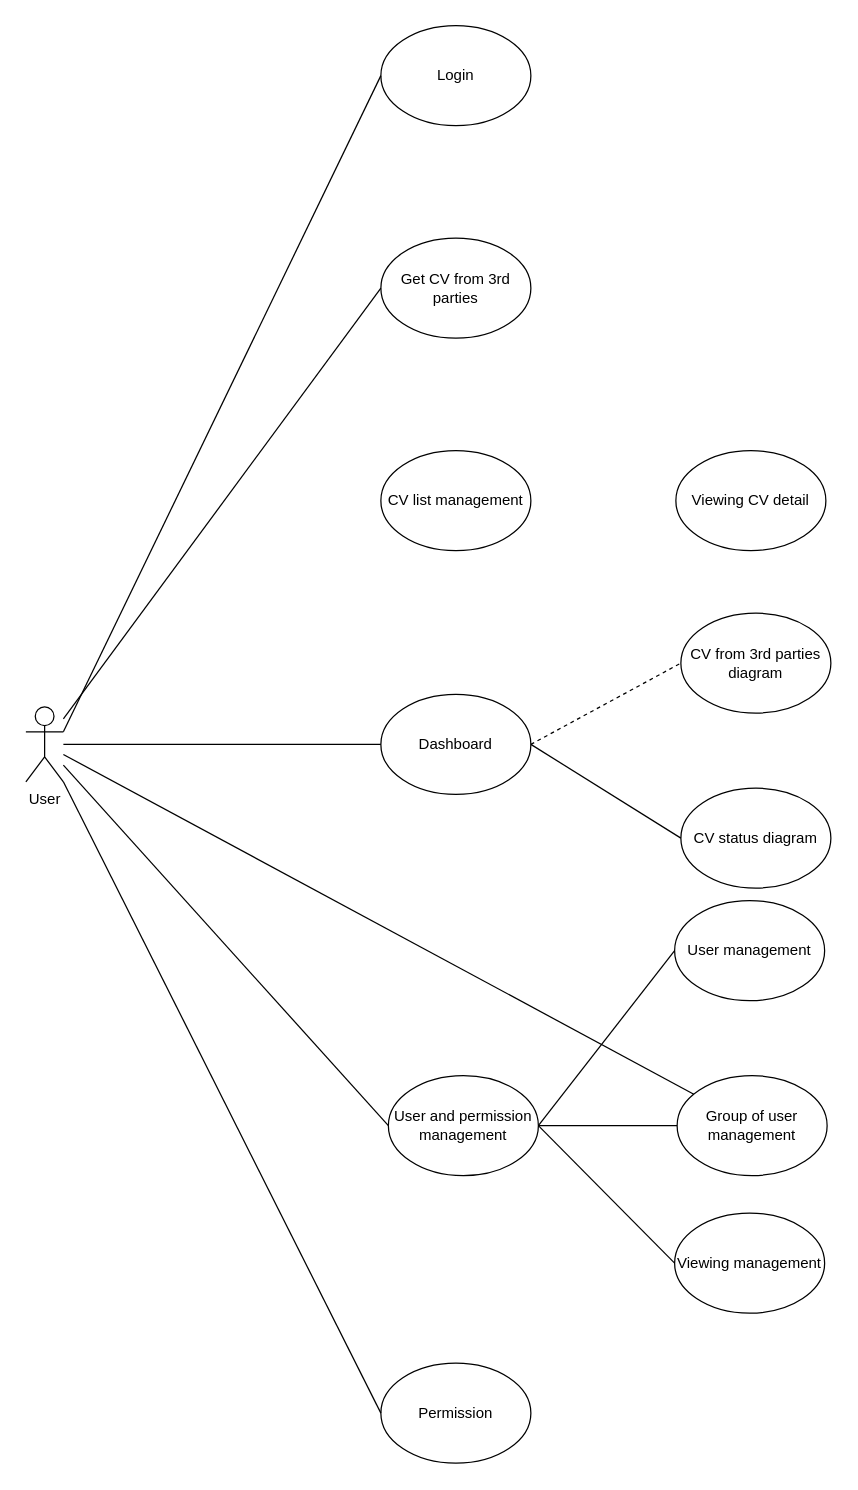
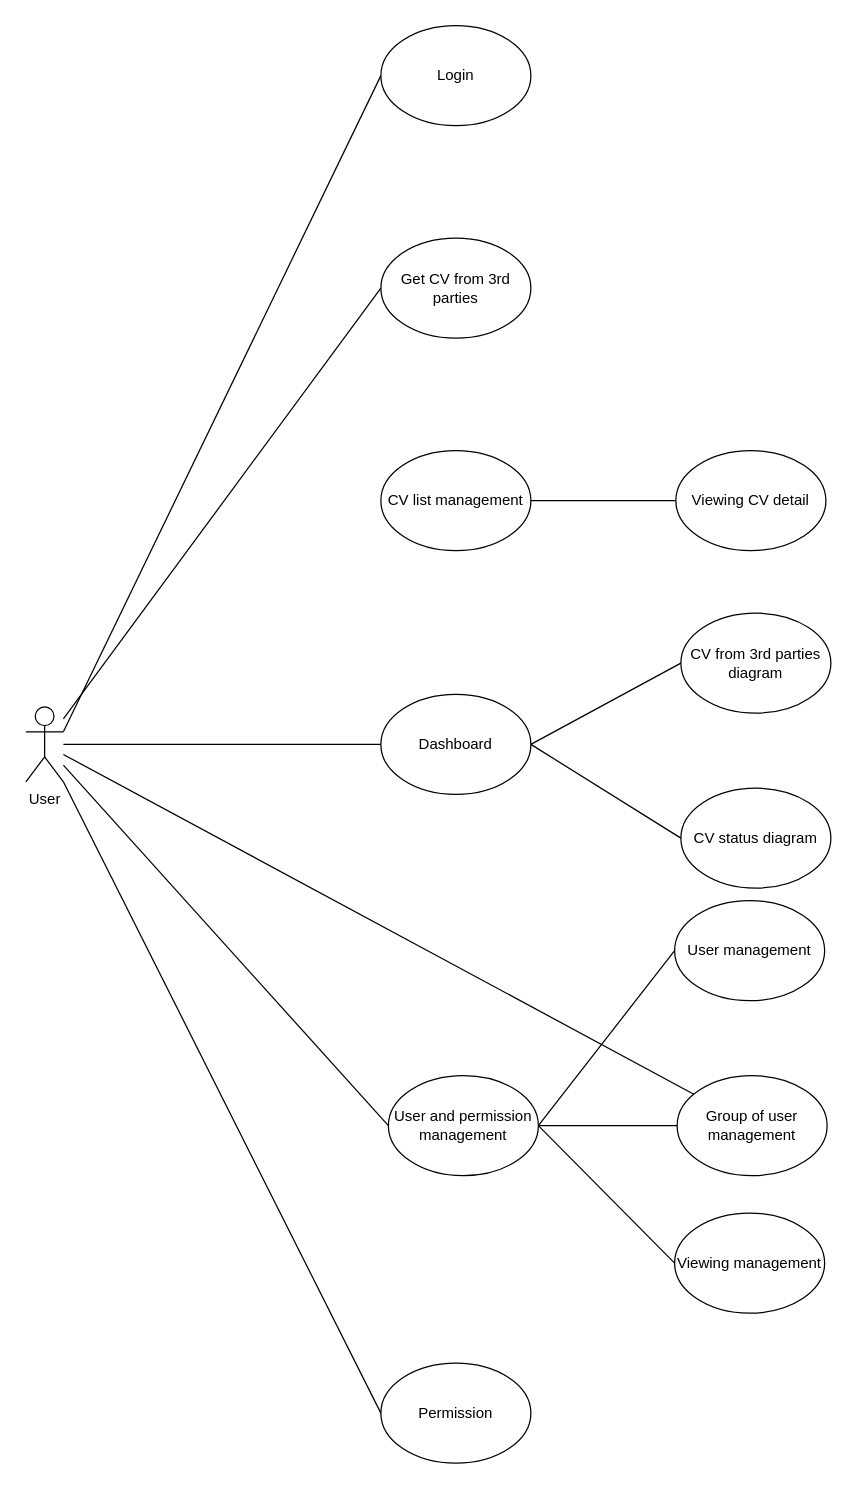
+ <mxCell id="20" value="" style="endArrow=none;html=1;rounded=0;exitX=1;exitY=0.5;exitDx=0;exitDy=0;entryX=0;entryY=0.5;entryDx=0;entryDy=0;" parent="1" source="5" target="6" edge="1"><mxGeometry width="50" height="50" relative="1" as="geometry"><mxPoint x="470" y="490" as="sourcePoint" /><mxPoint x="520" y="440" as="targetPoint" /></mxGeometry></mxCell>
- <mxCell id="14" value="" style="endArrow=none;html=1;rounded=0;exitX=1;exitY=0.5;exitDx=0;exitDy=0;entryX=0;entryY=0.5;entryDx=0;entryDy=0;dashed=1;" parent="1" source="7" target="8" edge="1"><mxGeometry width="50" height="50" relative="1" as="geometry"><mxPoint x="464" y="600" as="sourcePoint" /><mxPoint x="514" y="550" as="targetPoint" /></mxGeometry></mxCell>
+ <mxCell id="14" value="" style="endArrow=none;html=1;rounded=0;exitX=1;exitY=0.5;exitDx=0;exitDy=0;entryX=0;entryY=0.5;entryDx=0;entryDy=0;" parent="1" source="7" target="8" edge="1"><mxGeometry width="50" height="50" relative="1" as="geometry"><mxPoint x="464" y="600" as="sourcePoint" /><mxPoint x="514" y="550" as="targetPoint" /></mxGeometry></mxCell>
